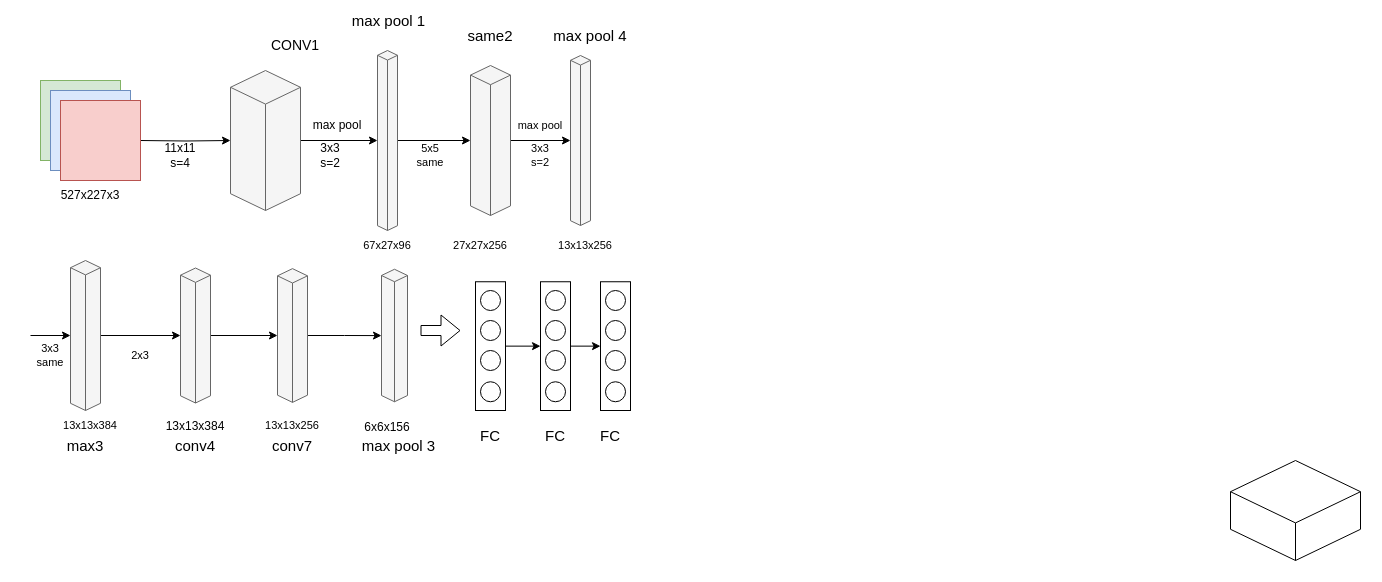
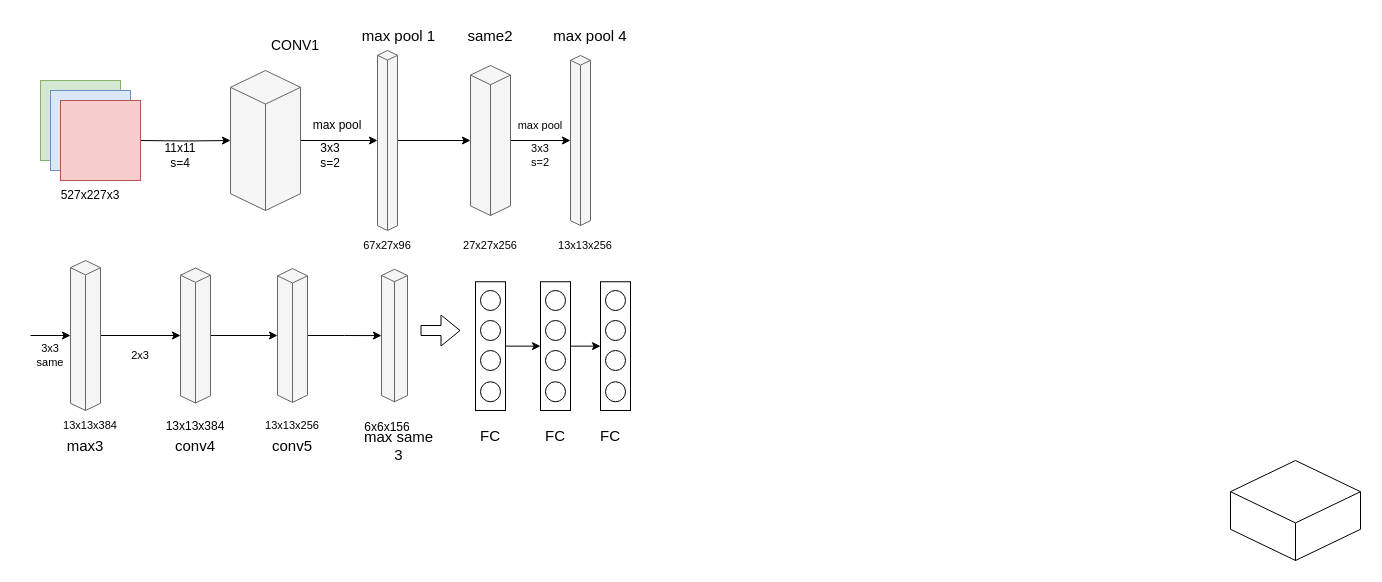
- <mxCell id="17" value="&lt;font style=&quot;font-size: 15px&quot;&gt;max pool 1&lt;/font&gt;" style="text;html=1;strokeColor=none;fillColor=none;align=center;verticalAlign=middle;whiteSpace=wrap;rounded=0;" vertex="1" parent="1"><mxGeometry x="347" y="5" width="83" height="30" as="geometry" /></mxCell>
+ <mxCell id="17" value="&lt;font style=&quot;font-size: 15px&quot;&gt;max pool 1&lt;/font&gt;" style="text;html=1;strokeColor=none;fillColor=none;align=center;verticalAlign=middle;whiteSpace=wrap;rounded=0;" vertex="1" parent="1"><mxGeometry x="357" y="20" width="83" height="30" as="geometry" /></mxCell>
- <mxCell id="21" value="5x5&lt;br&gt;same" style="text;html=1;strokeColor=none;fillColor=none;align=center;verticalAlign=middle;whiteSpace=wrap;rounded=0;fontSize=11;" vertex="1" parent="1"><mxGeometry x="400" y="140" width="60" height="30" as="geometry" /></mxCell>
- <mxCell id="22" value="27x27x256" style="text;html=1;strokeColor=none;fillColor=none;align=center;verticalAlign=middle;whiteSpace=wrap;rounded=0;fontSize=11;" vertex="1" parent="1"><mxGeometry x="450" y="230" width="60" height="30" as="geometry" /></mxCell>
+ <mxCell id="22" value="27x27x256" style="text;html=1;strokeColor=none;fillColor=none;align=center;verticalAlign=middle;whiteSpace=wrap;rounded=0;fontSize=11;" vertex="1" parent="1"><mxGeometry x="460" y="230" width="60" height="30" as="geometry" /></mxCell>
- <mxCell id="43" value="&lt;font style=&quot;font-size: 15px&quot;&gt;conv7&lt;/font&gt;" style="text;html=1;strokeColor=none;fillColor=none;align=center;verticalAlign=middle;whiteSpace=wrap;rounded=0;fontSize=11;" vertex="1" parent="1"><mxGeometry x="262" y="430" width="60" height="30" as="geometry" /></mxCell>
+ <mxCell id="43" value="&lt;font style=&quot;font-size: 15px&quot;&gt;conv5&lt;/font&gt;" style="text;html=1;strokeColor=none;fillColor=none;align=center;verticalAlign=middle;whiteSpace=wrap;rounded=0;fontSize=11;" vertex="1" parent="1"><mxGeometry x="262" y="430" width="60" height="30" as="geometry" /></mxCell>
- <mxCell id="46" value="&lt;font style=&quot;font-size: 15px&quot;&gt;max pool 3&lt;/font&gt;" style="text;html=1;strokeColor=none;fillColor=none;align=center;verticalAlign=middle;whiteSpace=wrap;rounded=0;fontSize=12;" vertex="1" parent="1"><mxGeometry x="357" y="430" width="83" height="30" as="geometry" /></mxCell>
+ <mxCell id="46" value="&lt;font style=&quot;font-size: 15px&quot;&gt;max same 3&lt;/font&gt;" style="text;html=1;strokeColor=none;fillColor=none;align=center;verticalAlign=middle;whiteSpace=wrap;rounded=0;fontSize=12;" vertex="1" parent="1"><mxGeometry x="357" y="430" width="83" height="30" as="geometry" /></mxCell>
